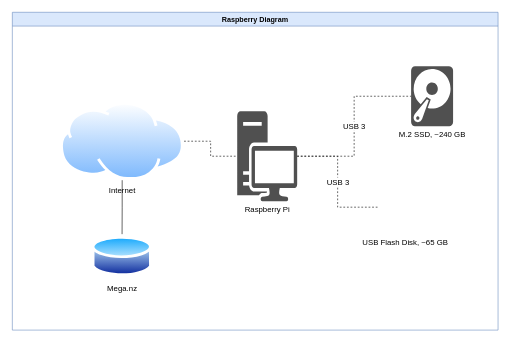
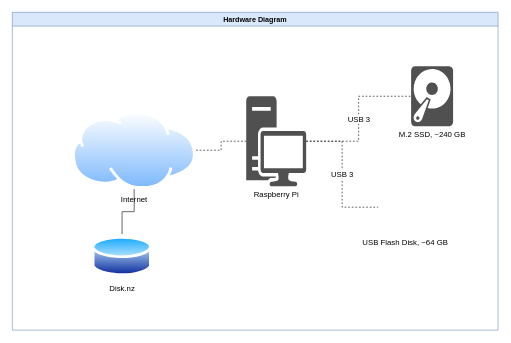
- <mxCell id="2" value="Raspberry Diagram" style="swimlane;fillColor=#dae8fc;strokeColor=#6c8ebf;" parent="1" vertex="1"><mxGeometry x="20" y="20" width="810" height="530" as="geometry" /></mxCell>
+ <mxCell id="2" value="Hardware Diagram" style="swimlane;fillColor=#dae8fc;strokeColor=#6c8ebf;" parent="1" vertex="1"><mxGeometry x="20" y="20" width="810" height="530" as="geometry" /></mxCell>
- <mxCell id="9" value="Internet" style="aspect=fixed;perimeter=ellipsePerimeter;html=1;align=center;shadow=0;dashed=0;spacingTop=3;image;image=img/lib/active_directory/internet_cloud.svg;fontSize=13;" parent="2" vertex="1"><mxGeometry x="80" y="150" width="206.35" height="130" as="geometry" /></mxCell>
+ <mxCell id="9" value="Internet" style="aspect=fixed;perimeter=ellipsePerimeter;html=1;align=center;shadow=0;dashed=0;spacingTop=3;image;image=img/lib/active_directory/internet_cloud.svg;fontSize=13;" parent="2" vertex="1"><mxGeometry x="100" y="165" width="206.35" height="130" as="geometry" /></mxCell>
- <mxCell id="3" value="Raspberry Pi" style="sketch=0;pointerEvents=1;shadow=0;dashed=0;html=1;strokeColor=none;fillColor=#505050;labelPosition=center;verticalLabelPosition=bottom;verticalAlign=top;outlineConnect=0;align=center;shape=mxgraph.office.devices.workstation;fontSize=13;" parent="2" vertex="1"><mxGeometry x="375" y="165" width="100" height="150" as="geometry" /></mxCell>
+ <mxCell id="3" value="Raspberry Pi" style="sketch=0;pointerEvents=1;shadow=0;dashed=0;html=1;strokeColor=none;fillColor=#505050;labelPosition=center;verticalLabelPosition=bottom;verticalAlign=top;outlineConnect=0;align=center;shape=mxgraph.office.devices.workstation;fontSize=13;" parent="2" vertex="1"><mxGeometry x="390" y="140" width="100" height="150" as="geometry" /></mxCell>
- <mxCell id="6" value="USB Flash Disk, ~65 GB" style="shape=image;html=1;verticalAlign=top;verticalLabelPosition=bottom;labelBackgroundColor=#ffffff;imageAspect=0;aspect=fixed;image=https://cdn1.iconfinder.com/data/icons/ui-essential-17/32/UI_Essential_Outline_1_essential-app-ui-flash_drive-usb-128.png;fontSize=13;" parent="2" vertex="1"><mxGeometry x="610" y="280" width="90" height="90" as="geometry" /></mxCell>
+ <mxCell id="6" value="USB Flash Disk, ~64 GB" style="shape=image;html=1;verticalAlign=top;verticalLabelPosition=bottom;labelBackgroundColor=#ffffff;imageAspect=0;aspect=fixed;image=https://cdn1.iconfinder.com/data/icons/ui-essential-17/32/UI_Essential_Outline_1_essential-app-ui-flash_drive-usb-128.png;fontSize=13;" parent="2" vertex="1"><mxGeometry x="610" y="280" width="90" height="90" as="geometry" /></mxCell>
- <mxCell id="10" value="Mega.nz" style="aspect=fixed;perimeter=ellipsePerimeter;html=1;align=center;shadow=0;dashed=0;spacingTop=3;image;image=img/lib/active_directory/database.svg;fontSize=13;" parent="2" vertex="1"><mxGeometry x="133" y="370" width="100" height="74" as="geometry" /></mxCell>
+ <mxCell id="10" value="Disk.nz" style="aspect=fixed;perimeter=ellipsePerimeter;html=1;align=center;shadow=0;dashed=0;spacingTop=3;image;image=img/lib/active_directory/database.svg;fontSize=13;" parent="2" vertex="1"><mxGeometry x="133" y="370" width="100" height="74" as="geometry" /></mxCell>
